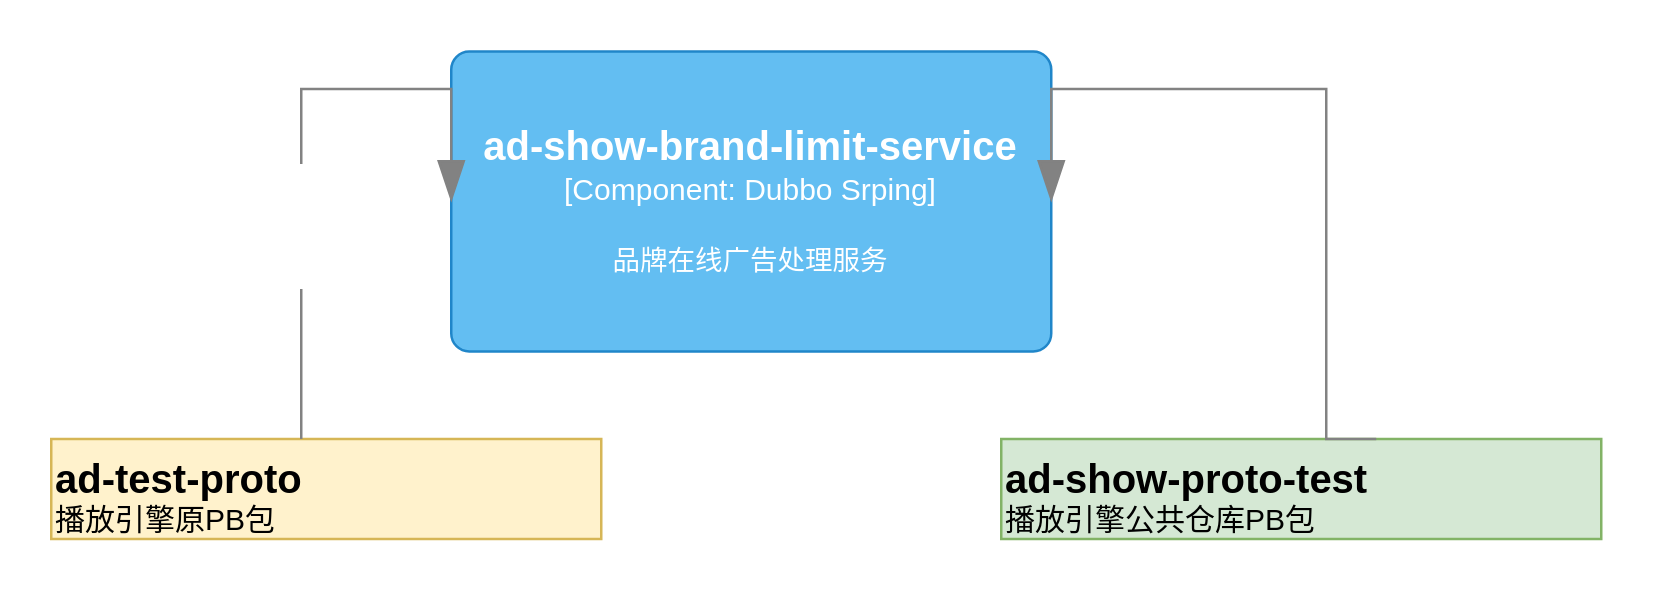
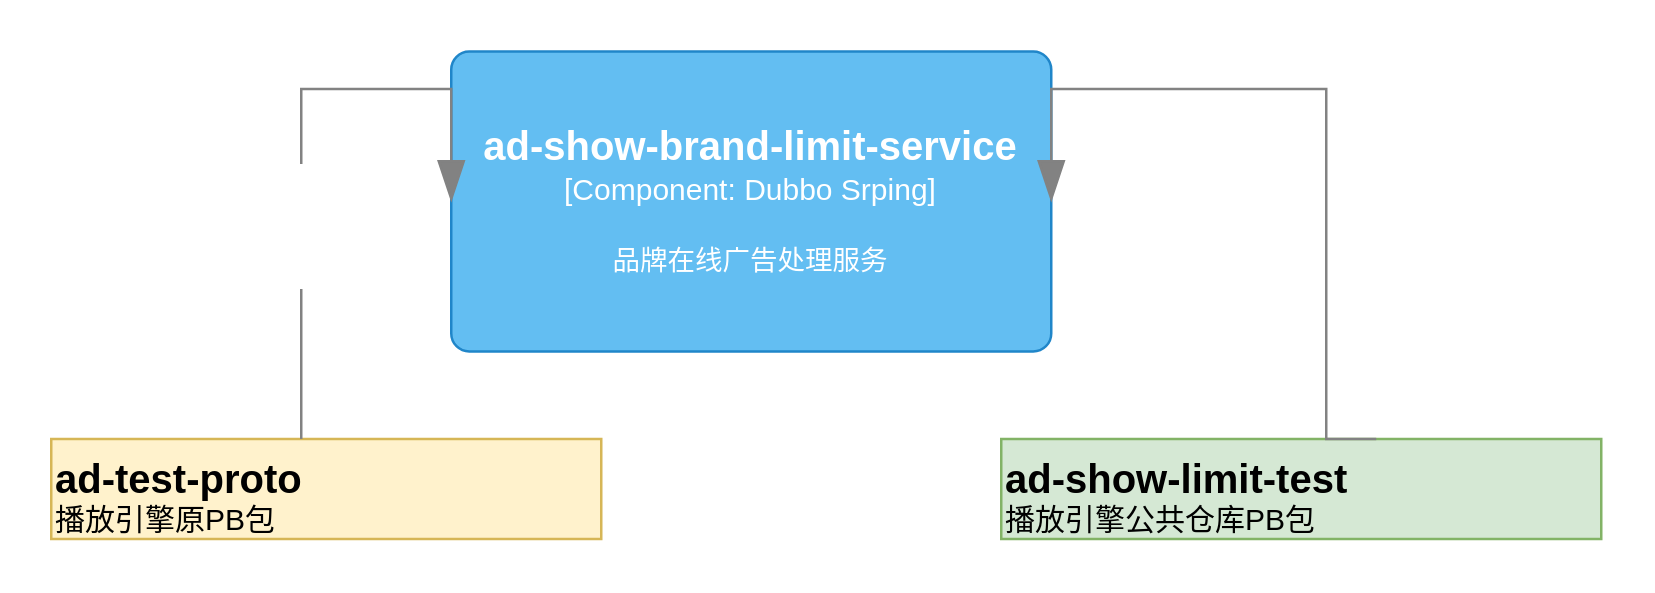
- <mxCell id="3" value="&lt;font style=&quot;font-size: 16px&quot;&gt;&lt;b&gt;&lt;div style=&quot;text-align: left&quot;&gt;ad-show-proto-test&lt;/div&gt;&lt;/b&gt;&lt;/font&gt;&lt;div style=&quot;text-align: left&quot;&gt;播放引擎公共仓库PB包&lt;/div&gt;" style="text;html=1;strokeColor=#82b366;fillColor=#d5e8d4;align=left;verticalAlign=top;whiteSpace=wrap;rounded=0;metaEdit=1;allowArrows=0;resizable=1;rotatable=0;connectable=0;recursiveResize=0;expand=0;pointerEvents=0;points=[[0.25,0,0],[0.5,0,0],[0.75,0,0],[1,0.25,0],[1,0.5,0],[1,0.75,0],[0.75,1,0],[0.5,1,0],[0.25,1,0],[0,0.75,0],[0,0.5,0],[0,0.25,0]];" vertex="1" parent="1"><mxGeometry x="400" y="175" width="240" height="40" as="geometry" /></mxCell>
+ <mxCell id="3" value="&lt;font style=&quot;font-size: 16px&quot;&gt;&lt;b&gt;&lt;div style=&quot;text-align: left&quot;&gt;ad-show-limit-test&lt;/div&gt;&lt;/b&gt;&lt;/font&gt;&lt;div style=&quot;text-align: left&quot;&gt;播放引擎公共仓库PB包&lt;/div&gt;" style="text;html=1;strokeColor=#82b366;fillColor=#d5e8d4;align=left;verticalAlign=top;whiteSpace=wrap;rounded=0;metaEdit=1;allowArrows=0;resizable=1;rotatable=0;connectable=0;recursiveResize=0;expand=0;pointerEvents=0;points=[[0.25,0,0],[0.5,0,0],[0.75,0,0],[1,0.25,0],[1,0.5,0],[1,0.75,0],[0.75,1,0],[0.5,1,0],[0.25,1,0],[0,0.75,0],[0,0.5,0],[0,0.25,0]];" vertex="1" parent="1"><mxGeometry x="400" y="175" width="240" height="40" as="geometry" /></mxCell>
